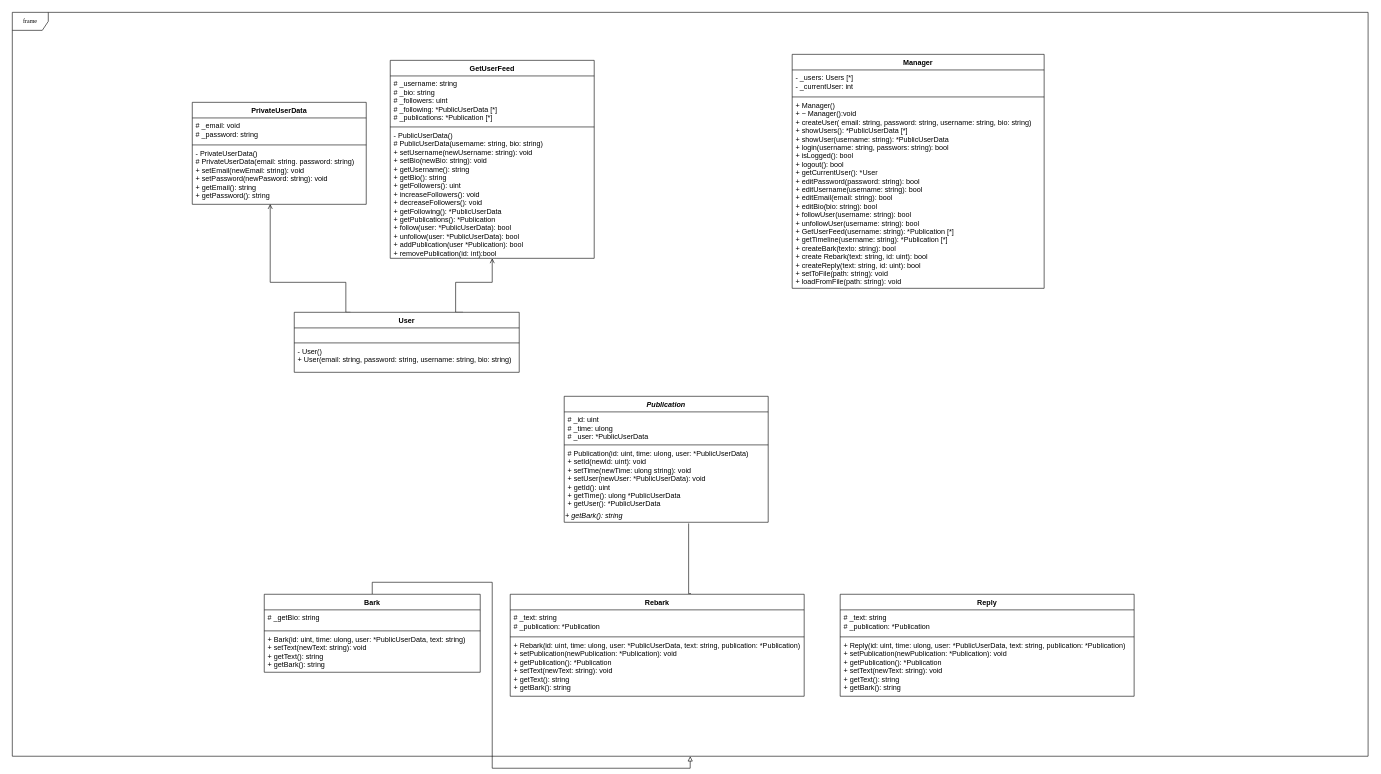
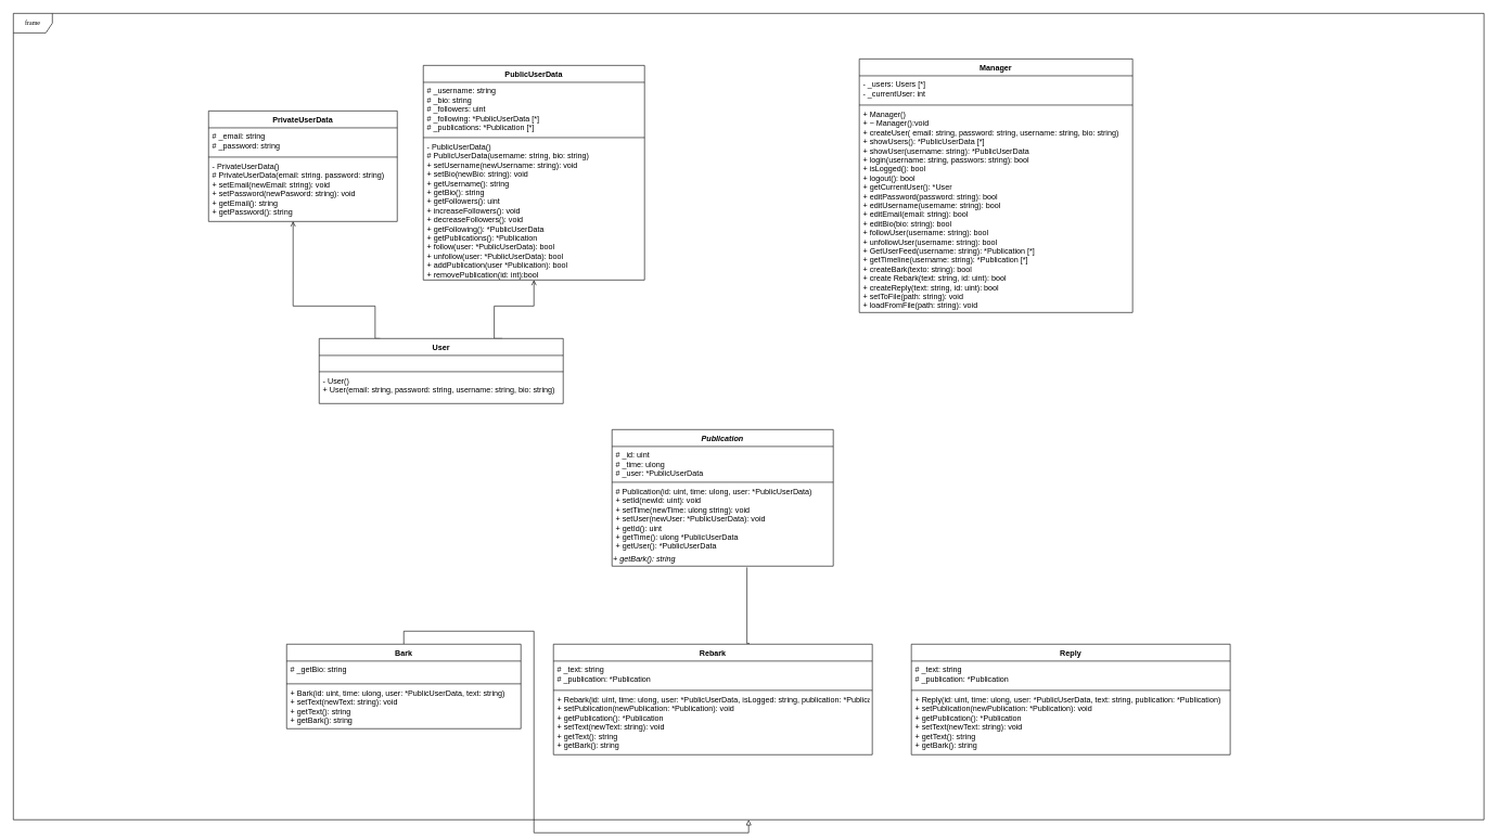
- <mxCell id="7" value="GetUserFeed" style="swimlane;fontStyle=1;align=center;verticalAlign=top;childLayout=stackLayout;horizontal=1;startSize=26;horizontalStack=0;resizeParent=1;resizeParentMax=0;resizeLast=0;collapsible=1;marginBottom=0;" parent="1" vertex="1"><mxGeometry x="650" y="100" width="340" height="330" as="geometry"><mxRectangle x="220" y="120" width="130" height="26" as="alternateBounds" /></mxGeometry></mxCell>
+ <mxCell id="7" value="PublicUserData" style="swimlane;fontStyle=1;align=center;verticalAlign=top;childLayout=stackLayout;horizontal=1;startSize=26;horizontalStack=0;resizeParent=1;resizeParentMax=0;resizeLast=0;collapsible=1;marginBottom=0;" parent="1" vertex="1"><mxGeometry x="650" y="100" width="340" height="330" as="geometry"><mxRectangle x="220" y="120" width="130" height="26" as="alternateBounds" /></mxGeometry></mxCell>
- <mxCell id="12" value="# _email: void&#10;# _password: string&#10;" style="text;strokeColor=none;fillColor=none;align=left;verticalAlign=top;spacingLeft=4;spacingRight=4;overflow=hidden;rotatable=0;points=[[0,0.5],[1,0.5]];portConstraint=eastwest;" parent="11" vertex="1"><mxGeometry y="26" width="290" height="44" as="geometry" /></mxCell>
+ <mxCell id="12" value="# _email: string&#10;# _password: string&#10;" style="text;strokeColor=none;fillColor=none;align=left;verticalAlign=top;spacingLeft=4;spacingRight=4;overflow=hidden;rotatable=0;points=[[0,0.5],[1,0.5]];portConstraint=eastwest;" parent="11" vertex="1"><mxGeometry y="26" width="290" height="44" as="geometry" /></mxCell>
- <mxCell id="26" value="+ Rebark(id: uint, time: ulong, user: *PublicUserData, text: string, publication: *Publication)&#10;+ setPublication(newPublication: *Publication): void&#10;+ getPublication(): *Publication&#10;+ setText(newText: string): void&#10;+ getText(): string&#10;+ getBark(): string&#10;&#10;" style="text;strokeColor=none;fillColor=none;align=left;verticalAlign=top;spacingLeft=4;spacingRight=4;overflow=hidden;rotatable=0;points=[[0,0.5],[1,0.5]];portConstraint=eastwest;" parent="23" vertex="1"><mxGeometry y="72" width="490" height="98" as="geometry" /></mxCell>
+ <mxCell id="26" value="+ Rebark(id: uint, time: ulong, user: *PublicUserData, isLogged: string, publication: *Publication)&#10;+ setPublication(newPublication: *Publication): void&#10;+ getPublication(): *Publication&#10;+ setText(newText: string): void&#10;+ getText(): string&#10;+ getBark(): string&#10;&#10;" style="text;strokeColor=none;fillColor=none;align=left;verticalAlign=top;spacingLeft=4;spacingRight=4;overflow=hidden;rotatable=0;points=[[0,0.5],[1,0.5]];portConstraint=eastwest;" parent="23" vertex="1"><mxGeometry y="72" width="490" height="98" as="geometry" /></mxCell>
